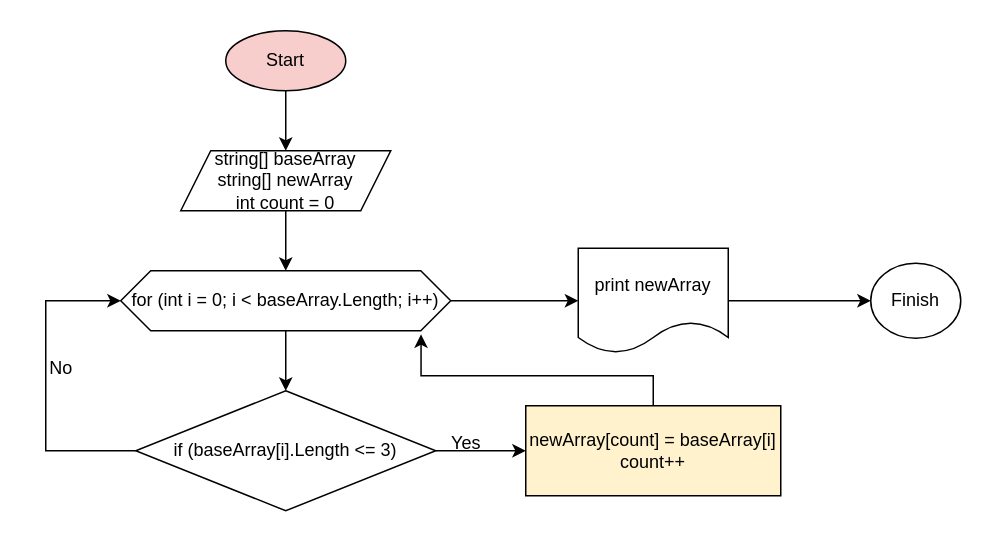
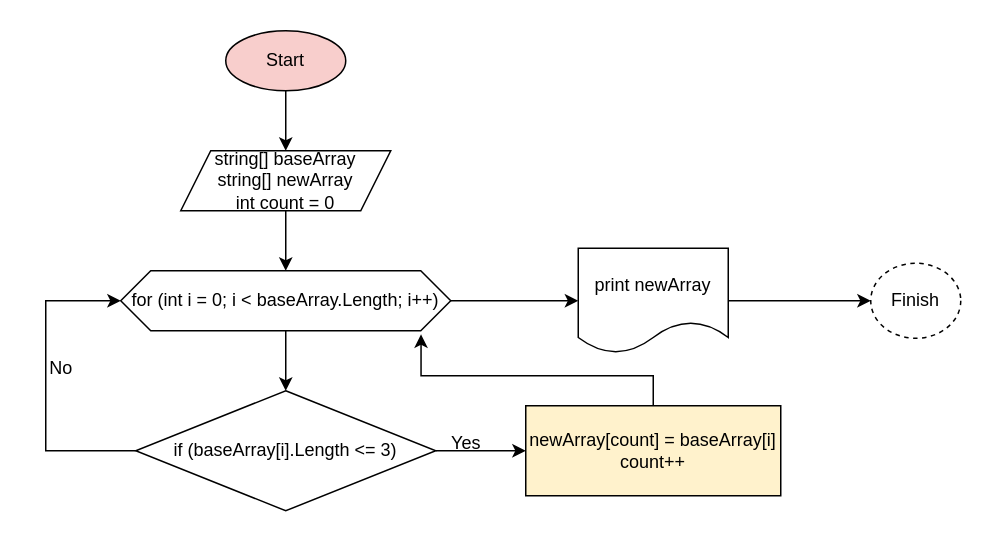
- <mxCell id="18" value="Finish" style="ellipse;whiteSpace=wrap;html=1;" vertex="1" parent="1"><mxGeometry x="580" y="175" width="60" height="50" as="geometry" /></mxCell>
+ <mxCell id="18" value="Finish" style="ellipse;whiteSpace=wrap;html=1;dashed=1;" vertex="1" parent="1"><mxGeometry x="580" y="175" width="60" height="50" as="geometry" /></mxCell>
